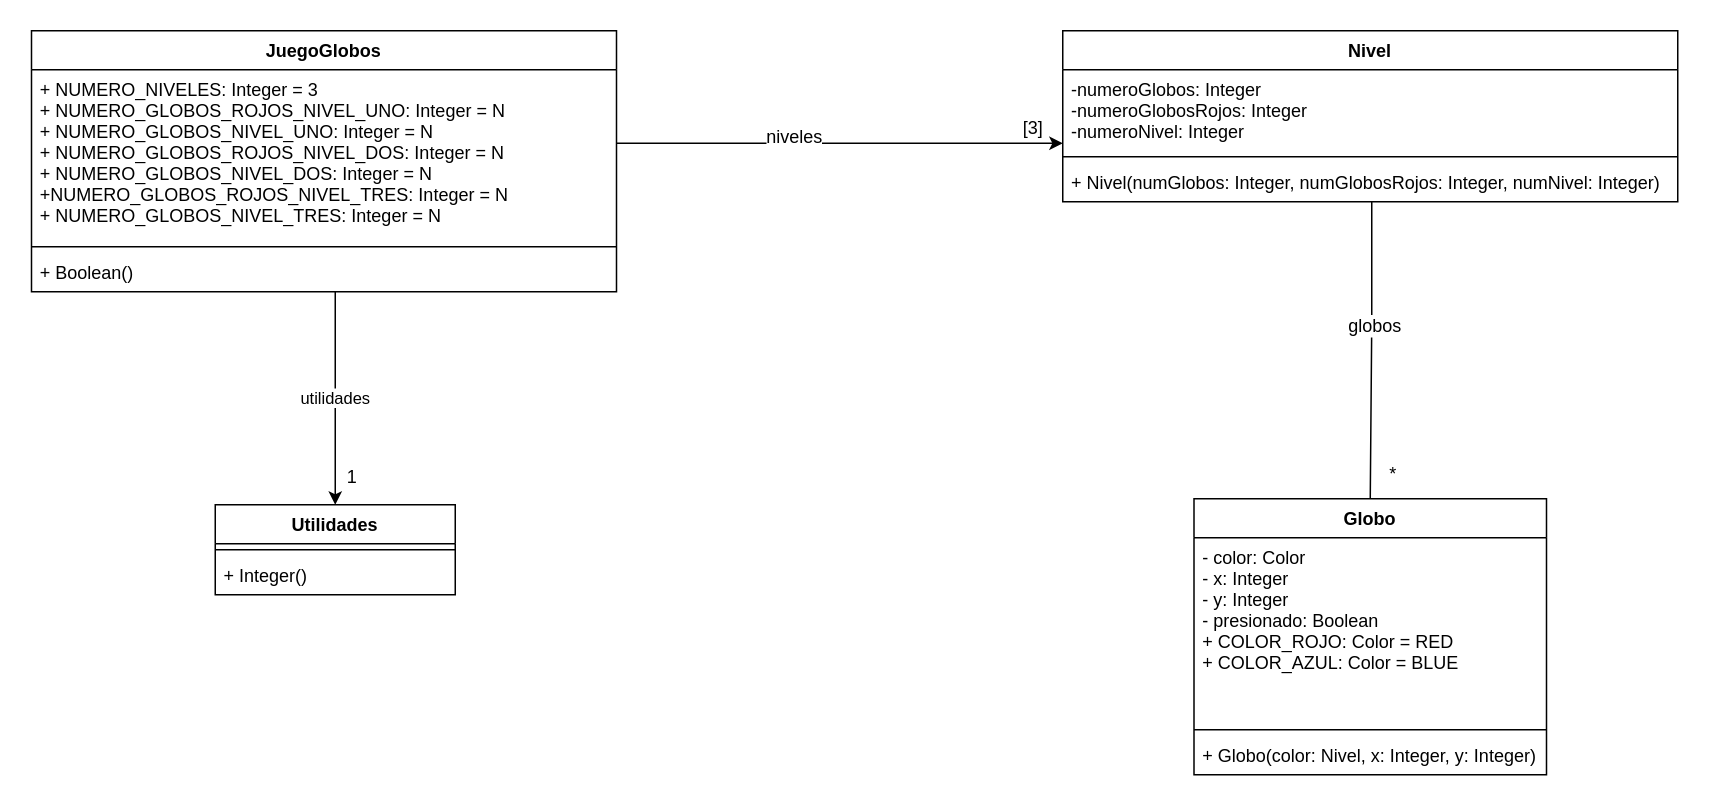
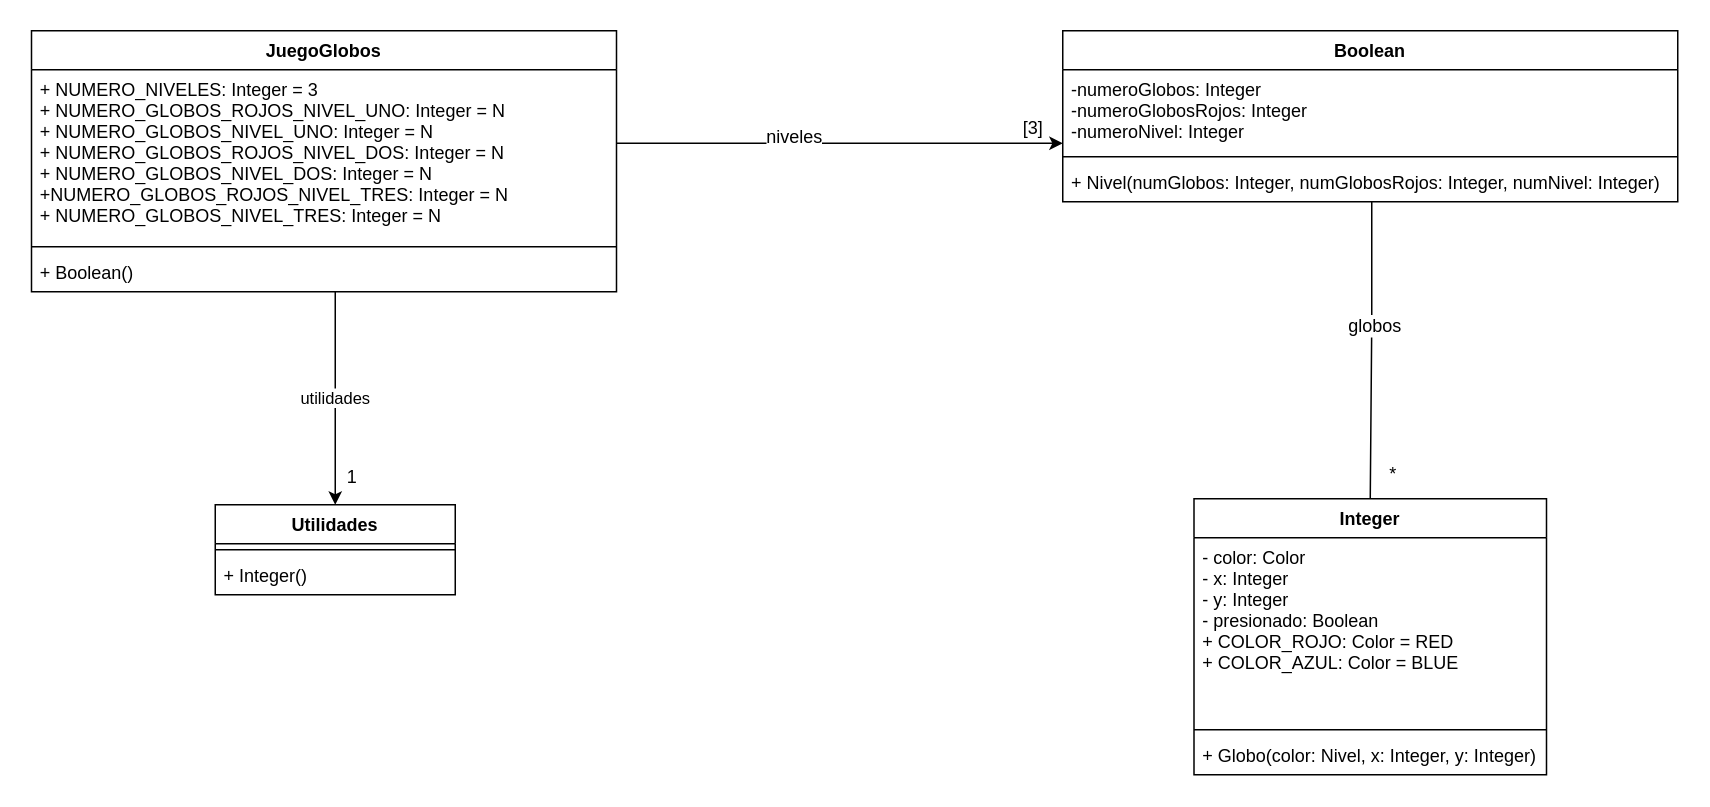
- <mxCell id="9" value="Nivel" style="swimlane;fontStyle=1;align=center;verticalAlign=top;childLayout=stackLayout;horizontal=1;startSize=26;horizontalStack=0;resizeParent=1;resizeParentMax=0;resizeLast=0;collapsible=1;marginBottom=0;" vertex="1" parent="1"><mxGeometry x="708" y="20" width="410" height="114" as="geometry" /></mxCell>
+ <mxCell id="9" value="Boolean" style="swimlane;fontStyle=1;align=center;verticalAlign=top;childLayout=stackLayout;horizontal=1;startSize=26;horizontalStack=0;resizeParent=1;resizeParentMax=0;resizeLast=0;collapsible=1;marginBottom=0;" vertex="1" parent="1"><mxGeometry x="708" y="20" width="410" height="114" as="geometry" /></mxCell>
- <mxCell id="13" value="Globo" style="swimlane;fontStyle=1;align=center;verticalAlign=top;childLayout=stackLayout;horizontal=1;startSize=26;horizontalStack=0;resizeParent=1;resizeParentMax=0;resizeLast=0;collapsible=1;marginBottom=0;" vertex="1" parent="1"><mxGeometry x="795.5" y="332" width="235" height="184" as="geometry" /></mxCell>
+ <mxCell id="13" value="Integer" style="swimlane;fontStyle=1;align=center;verticalAlign=top;childLayout=stackLayout;horizontal=1;startSize=26;horizontalStack=0;resizeParent=1;resizeParentMax=0;resizeLast=0;collapsible=1;marginBottom=0;" vertex="1" parent="1"><mxGeometry x="795.5" y="332" width="235" height="184" as="geometry" /></mxCell>
